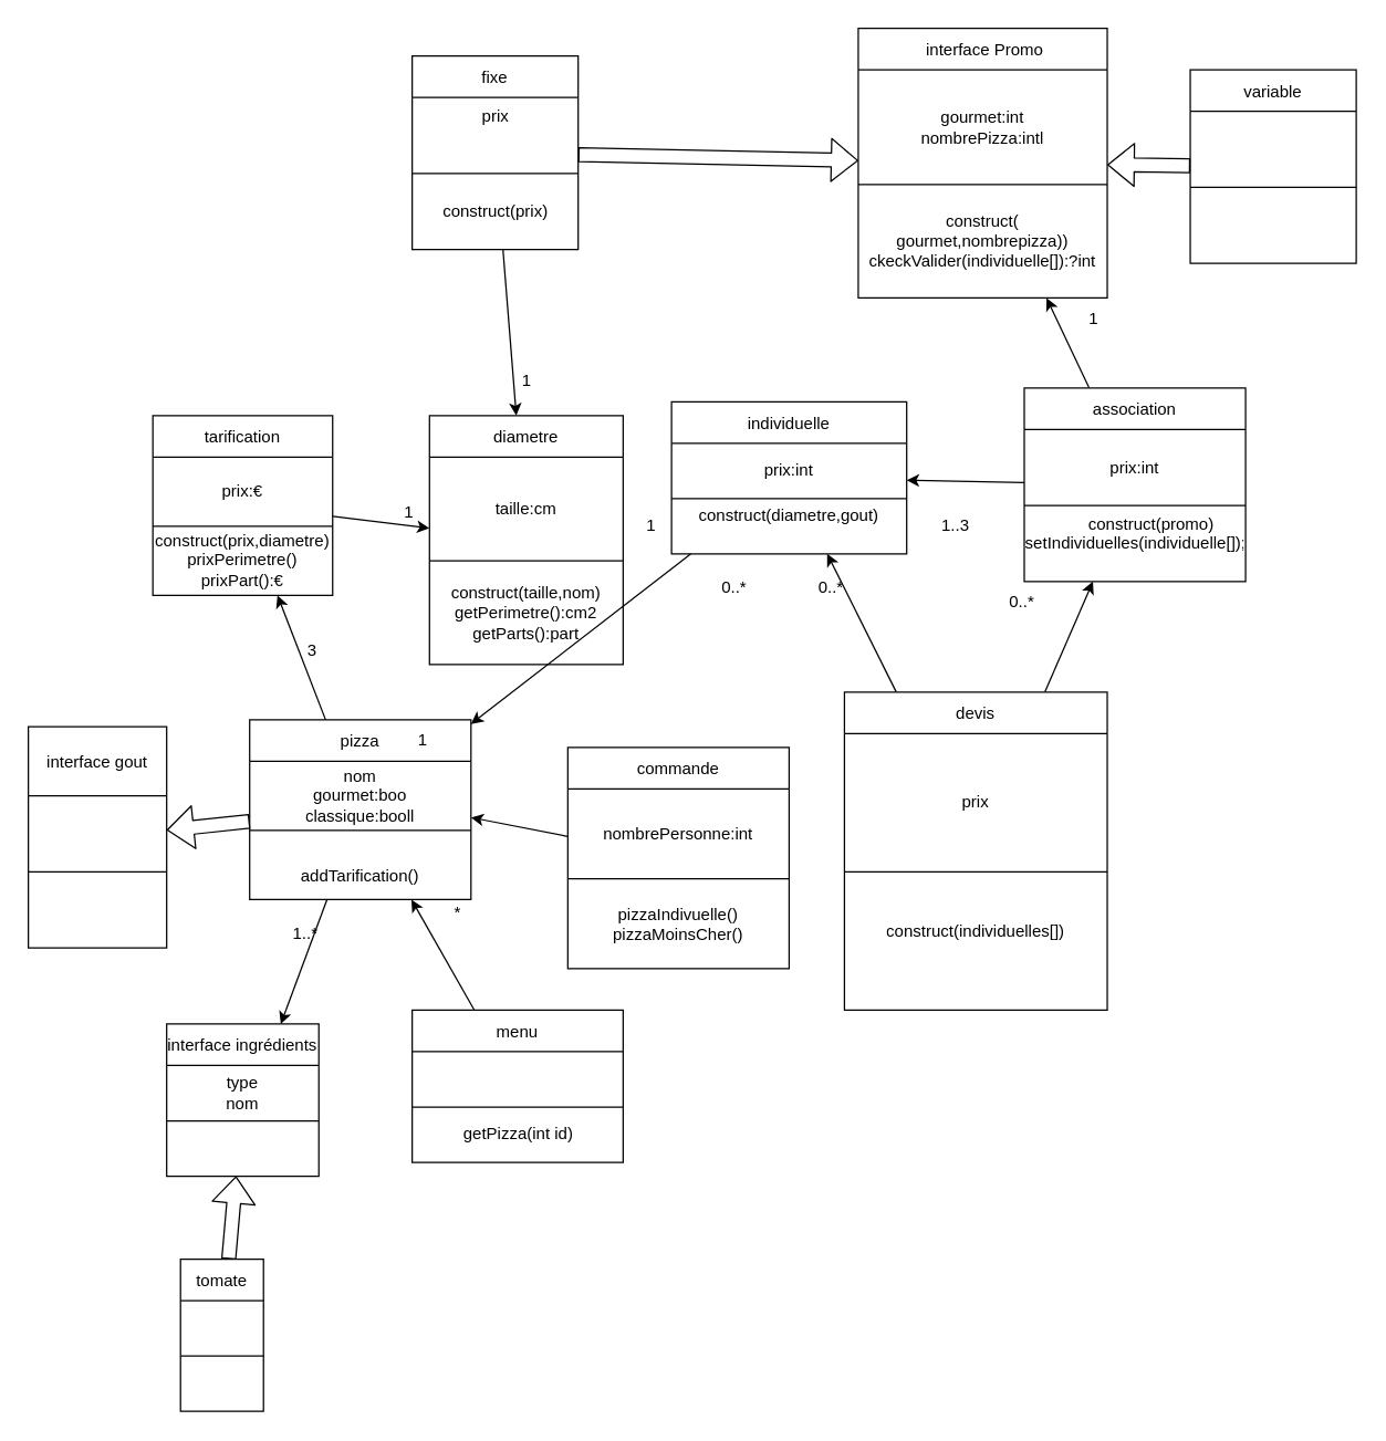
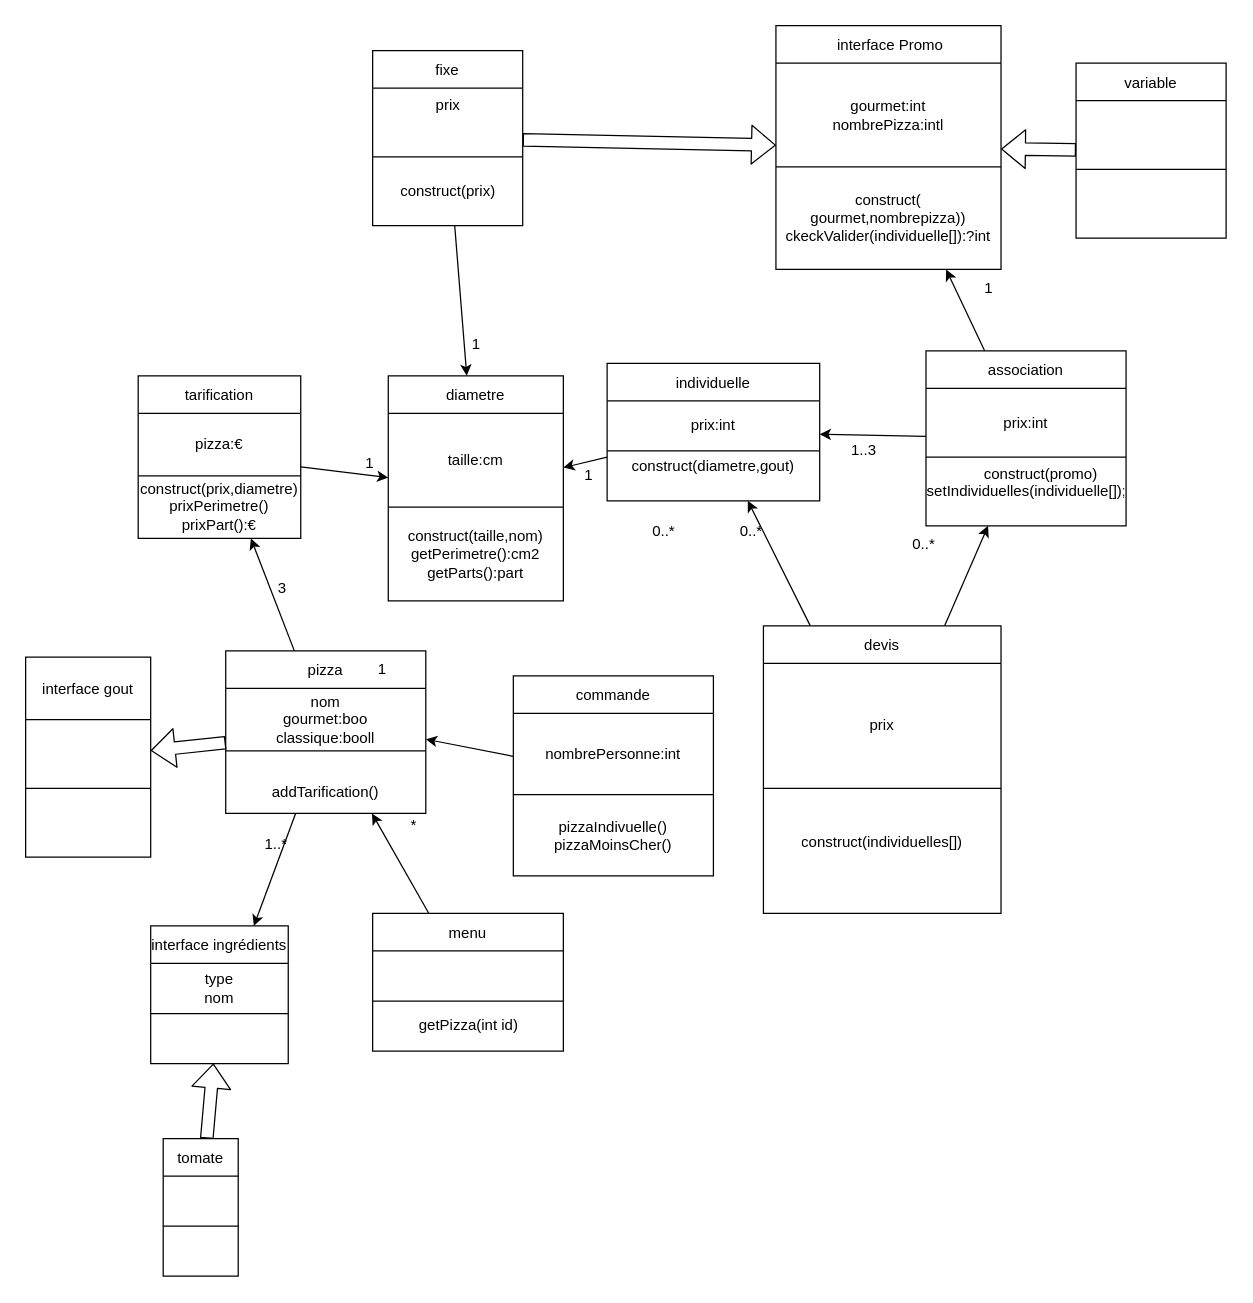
- <mxCell id="35" value="prix:€" style="shape=partialRectangle;html=1;whiteSpace=wrap;connectable=0;overflow=hidden;fillColor=none;top=0;left=0;bottom=0;right=0;pointerEvents=1;" parent="34" vertex="1"><mxGeometry width="130" height="50" as="geometry"><mxRectangle width="130" height="50" as="alternateBounds" /></mxGeometry></mxCell>
+ <mxCell id="35" value="pizza:€" style="shape=partialRectangle;html=1;whiteSpace=wrap;connectable=0;overflow=hidden;fillColor=none;top=0;left=0;bottom=0;right=0;pointerEvents=1;" parent="34" vertex="1"><mxGeometry width="130" height="50" as="geometry"><mxRectangle width="130" height="50" as="alternateBounds" /></mxGeometry></mxCell>
+ <mxCell id="66" style="edgeStyle=none;html=1;" parent="1" source="68" target="39" edge="1"><mxGeometry relative="1" as="geometry" /></mxCell>
- <mxCell id="75" value="1..3" style="text;html=1;align=center;verticalAlign=middle;resizable=0;points=[];autosize=1;strokeColor=none;fillColor=none;" parent="1" vertex="1"><mxGeometry x="670" y="365" width="40" height="30" as="geometry" /></mxCell>
+ <mxCell id="75" value="1..3" style="text;html=1;align=center;verticalAlign=middle;resizable=0;points=[];autosize=1;strokeColor=none;fillColor=none;" parent="1" vertex="1"><mxGeometry x="670" y="345" width="40" height="30" as="geometry" /></mxCell>
- <mxCell id="67" style="edgeStyle=none;html=1;" parent="1" source="68" target="10" edge="1"><mxGeometry relative="1" as="geometry" /></mxCell>
